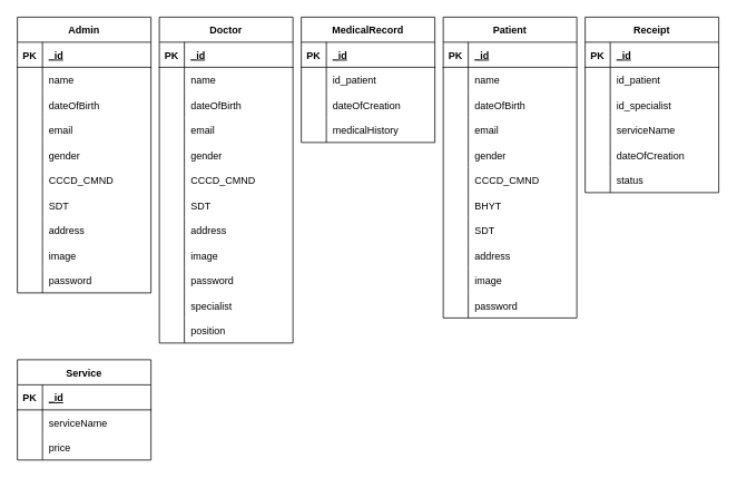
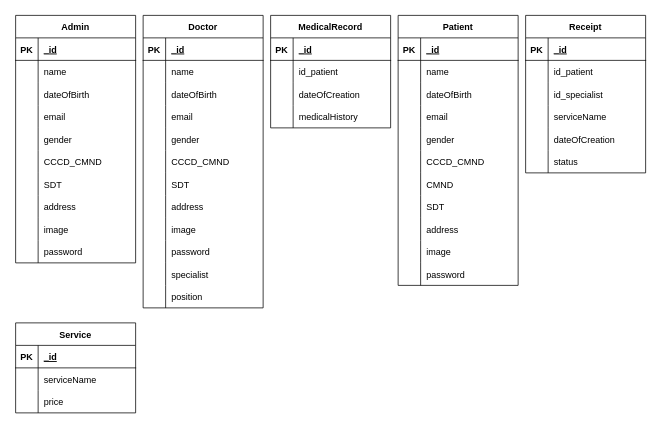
- <mxCell id="104" value="BHYT" style="shape=partialRectangle;connectable=0;fillColor=none;top=0;left=0;bottom=0;right=0;align=left;spacingLeft=6;overflow=hidden;" parent="102" vertex="1"><mxGeometry x="30" width="130" height="30" as="geometry"><mxRectangle width="130" height="30" as="alternateBounds" /></mxGeometry></mxCell>
+ <mxCell id="104" value="CMND" style="shape=partialRectangle;connectable=0;fillColor=none;top=0;left=0;bottom=0;right=0;align=left;spacingLeft=6;overflow=hidden;" parent="102" vertex="1"><mxGeometry x="30" width="130" height="30" as="geometry"><mxRectangle width="130" height="30" as="alternateBounds" /></mxGeometry></mxCell>
